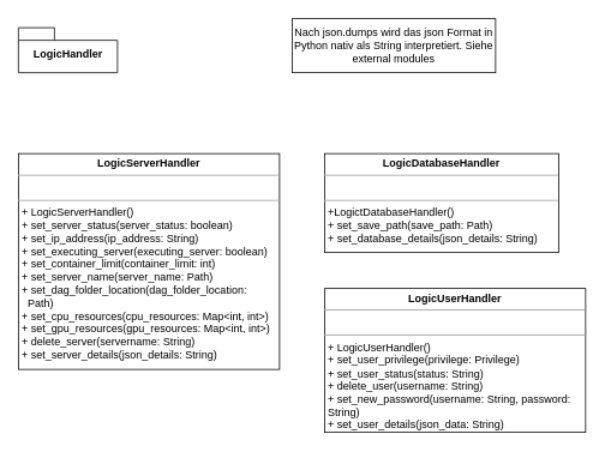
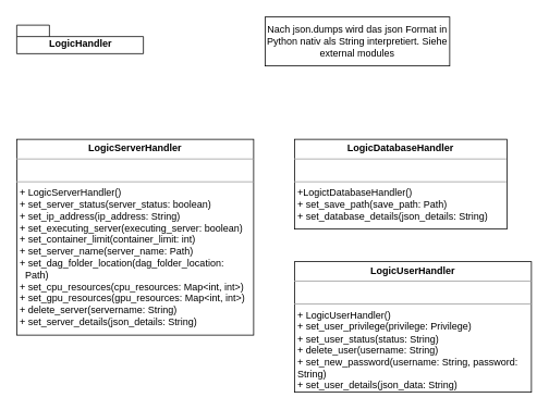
- <mxCell id="2" value="LogicHandler" style="shape=folder;fontStyle=1;spacingTop=10;tabWidth=40;tabHeight=14;tabPosition=left;html=1;" parent="1" vertex="1"><mxGeometry x="20" y="30" width="110" height="50" as="geometry" /></mxCell>
+ <mxCell id="2" value="LogicHandler" style="shape=folder;fontStyle=1;spacingTop=10;tabWidth=40;tabHeight=14;tabPosition=left;html=1;" parent="1" vertex="1"><mxGeometry x="20" y="30" width="155" height="35" as="geometry" /></mxCell>
